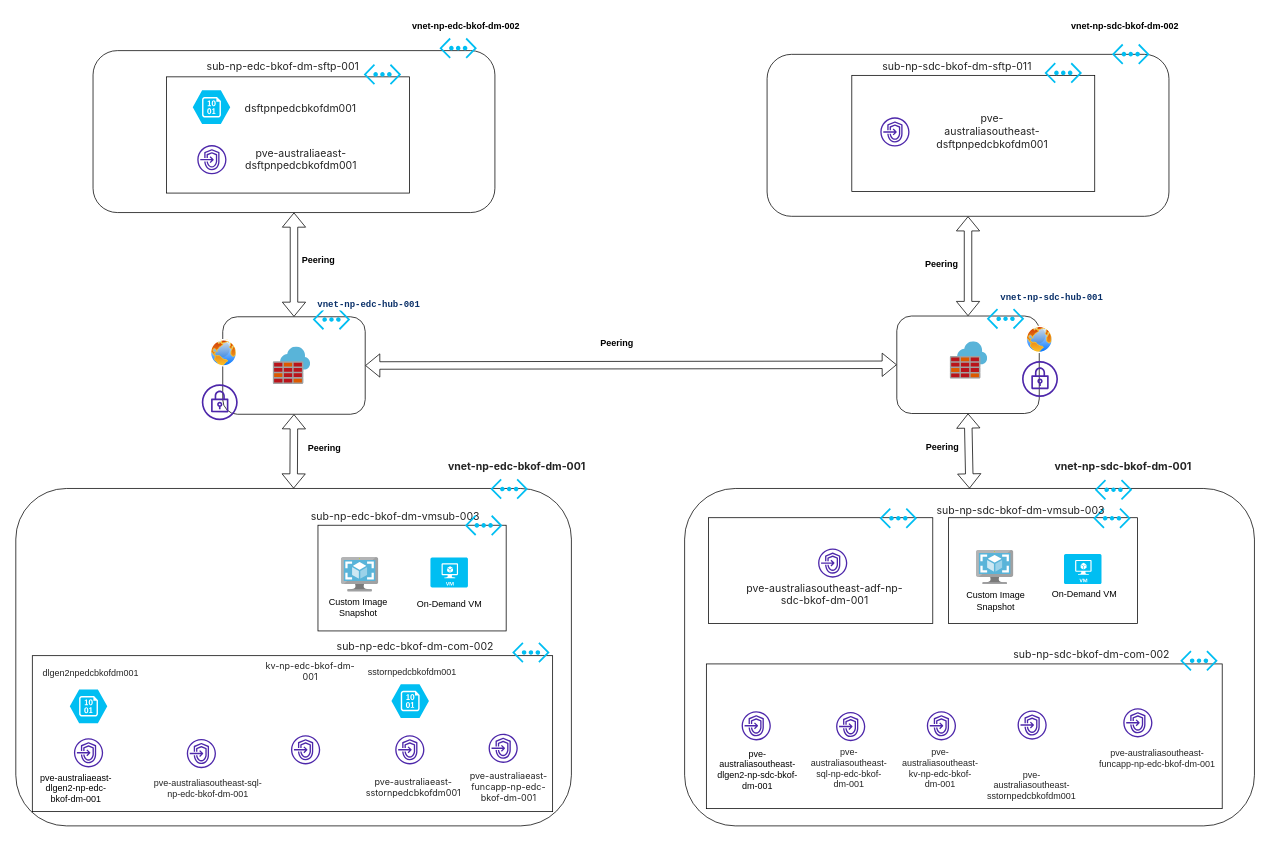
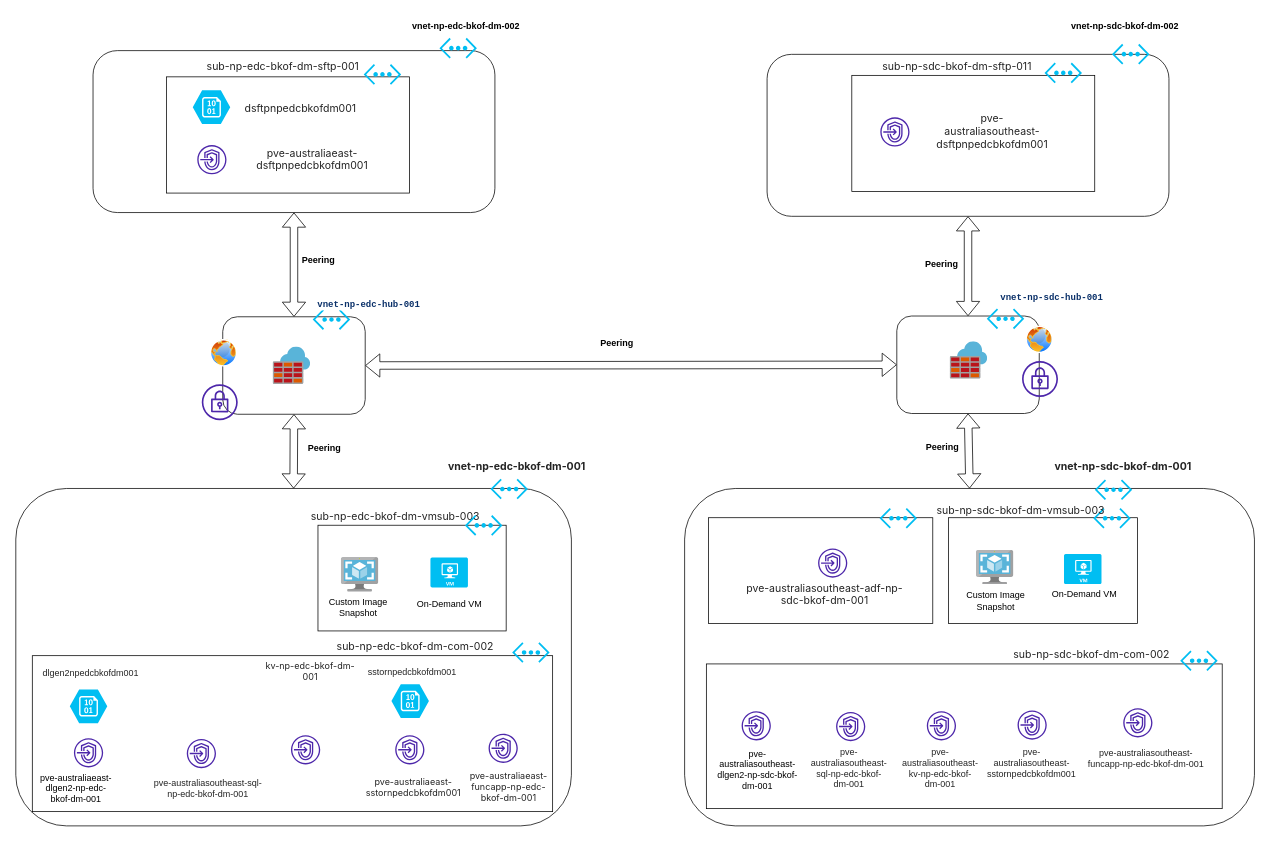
- <mxCell id="83" value="&lt;span style=&quot;color: rgb(36, 36, 36); font-family: -apple-system, BlinkMacSystemFont, &amp;quot;Segoe UI&amp;quot;, system-ui, &amp;quot;Apple Color Emoji&amp;quot;, &amp;quot;Segoe UI Emoji&amp;quot;, &amp;quot;Segoe UI Web&amp;quot;, sans-serif; font-size: 14px; text-align: start;&quot;&gt;pve-australiaeast-dsftpnpedcbkofdm001&lt;/span&gt;" style="text;html=1;strokeColor=none;fillColor=none;align=center;verticalAlign=middle;whiteSpace=wrap;rounded=0;fontFamily=Helvetica;fontSize=12;" parent="1" vertex="1"><mxGeometry x="305" y="197" width="191" height="30" as="geometry" /></mxCell>
+ <mxCell id="83" value="&lt;span style=&quot;color: rgb(36, 36, 36); font-family: -apple-system, BlinkMacSystemFont, &amp;quot;Segoe UI&amp;quot;, system-ui, &amp;quot;Apple Color Emoji&amp;quot;, &amp;quot;Segoe UI Emoji&amp;quot;, &amp;quot;Segoe UI Web&amp;quot;, sans-serif; font-size: 14px; text-align: start;&quot;&gt;pve-australiaeast-dsftpnpedcbkofdm001&lt;/span&gt;" style="text;html=1;strokeColor=none;fillColor=none;align=center;verticalAlign=middle;whiteSpace=wrap;rounded=0;fontFamily=Helvetica;fontSize=12;" parent="1" vertex="1"><mxGeometry x="320" y="197" width="191" height="30" as="geometry" /></mxCell>
- <mxCell id="64" value="&lt;span style=&quot;color: rgb(36, 36, 36); text-align: start;&quot;&gt;&lt;font style=&quot;font-size: 12px;&quot;&gt;pve-australiasoutheast-funcapp-np-edc-bkof-dm-001&lt;/font&gt;&lt;/span&gt;" style="text;html=1;strokeColor=none;fillColor=none;align=center;verticalAlign=middle;whiteSpace=wrap;rounded=0;" parent="1" vertex="1"><mxGeometry x="1464" y="991.5" width="157" height="39.5" as="geometry" /></mxCell>
+ <mxCell id="64" value="&lt;span style=&quot;color: rgb(36, 36, 36); text-align: start;&quot;&gt;&lt;font style=&quot;font-size: 12px;&quot;&gt;pve-australiasoutheast-funcapp-np-edc-bkof-dm-001&lt;/font&gt;&lt;/span&gt;" style="text;html=1;strokeColor=none;fillColor=none;align=center;verticalAlign=middle;whiteSpace=wrap;rounded=0;" parent="1" vertex="1"><mxGeometry x="1449" y="991.5" width="157" height="39.5" as="geometry" /></mxCell>
- <mxCell id="37" value="&lt;span style=&quot;color: rgb(36, 36, 36); text-align: start;&quot;&gt;&lt;font style=&quot;font-size: 12px;&quot;&gt;pve-australiasoutheast-sstornpedcbkofdm001&lt;/font&gt;&lt;/span&gt;" style="text;html=1;strokeColor=none;fillColor=none;align=center;verticalAlign=middle;whiteSpace=wrap;rounded=0;" parent="1" vertex="1"><mxGeometry x="1317" y="1026" width="116" height="41" as="geometry" /></mxCell>
+ <mxCell id="37" value="&lt;span style=&quot;color: rgb(36, 36, 36); text-align: start;&quot;&gt;&lt;font style=&quot;font-size: 12px;&quot;&gt;pve-australiasoutheast-sstornpedcbkofdm001&lt;/font&gt;&lt;/span&gt;" style="text;html=1;strokeColor=none;fillColor=none;align=center;verticalAlign=middle;whiteSpace=wrap;rounded=0;" parent="1" vertex="1"><mxGeometry x="1317" y="996" width="116" height="41" as="geometry" /></mxCell>
